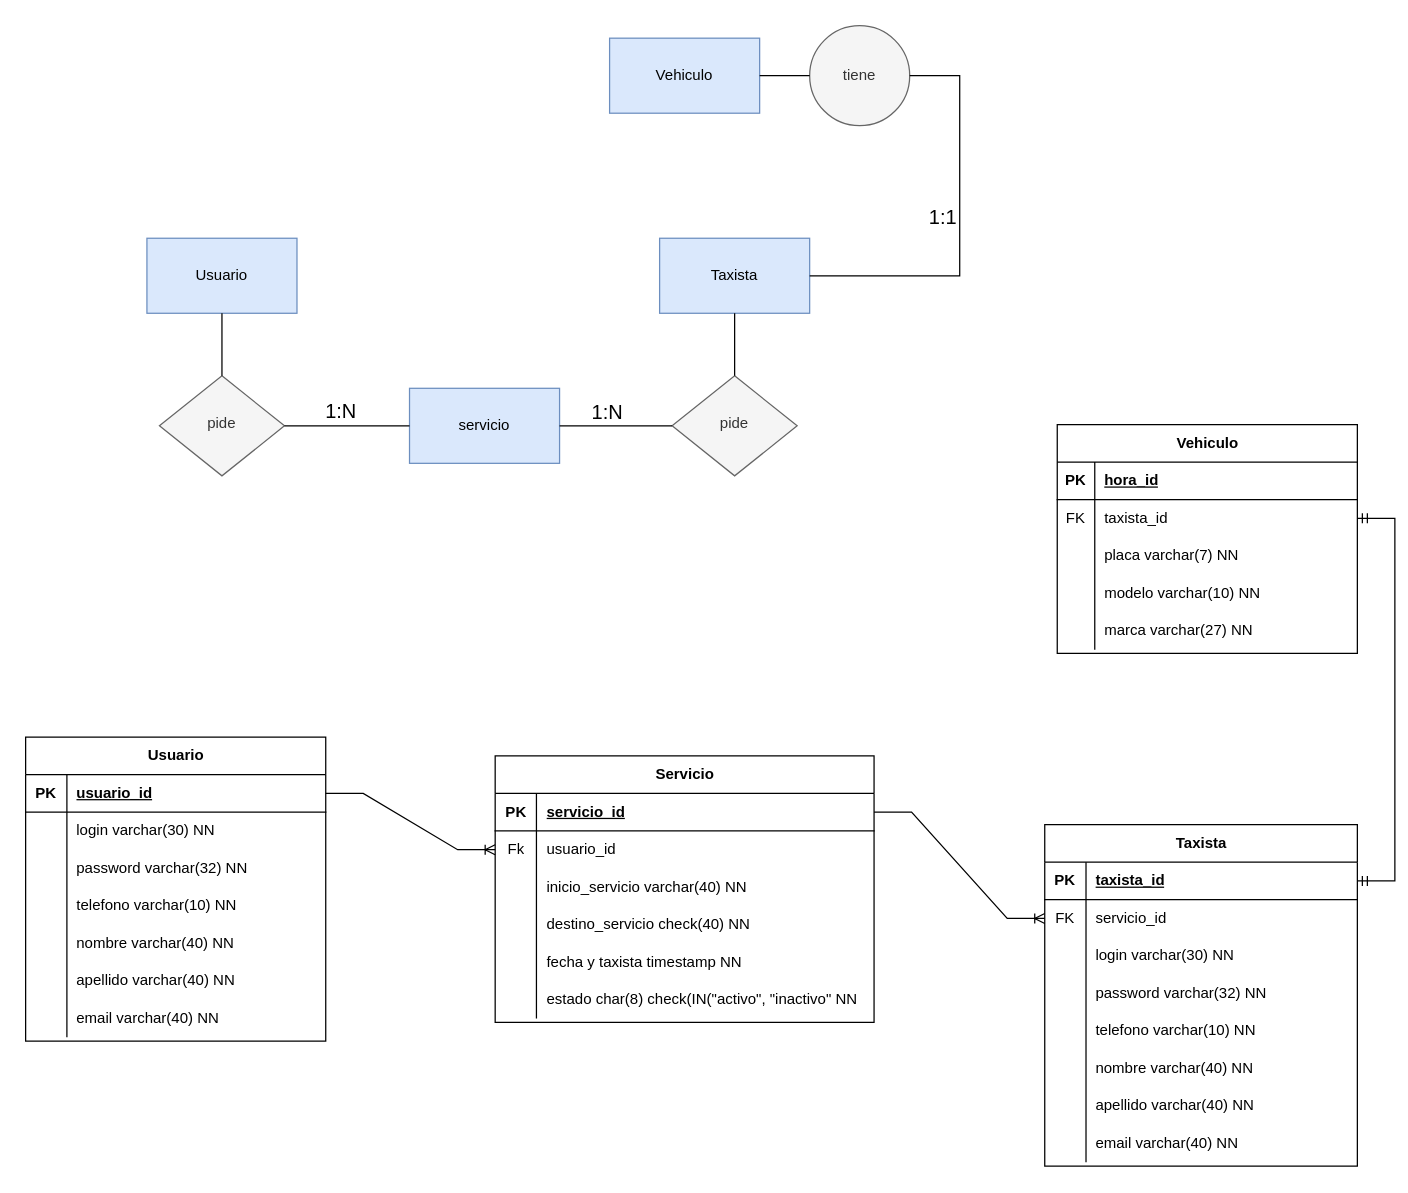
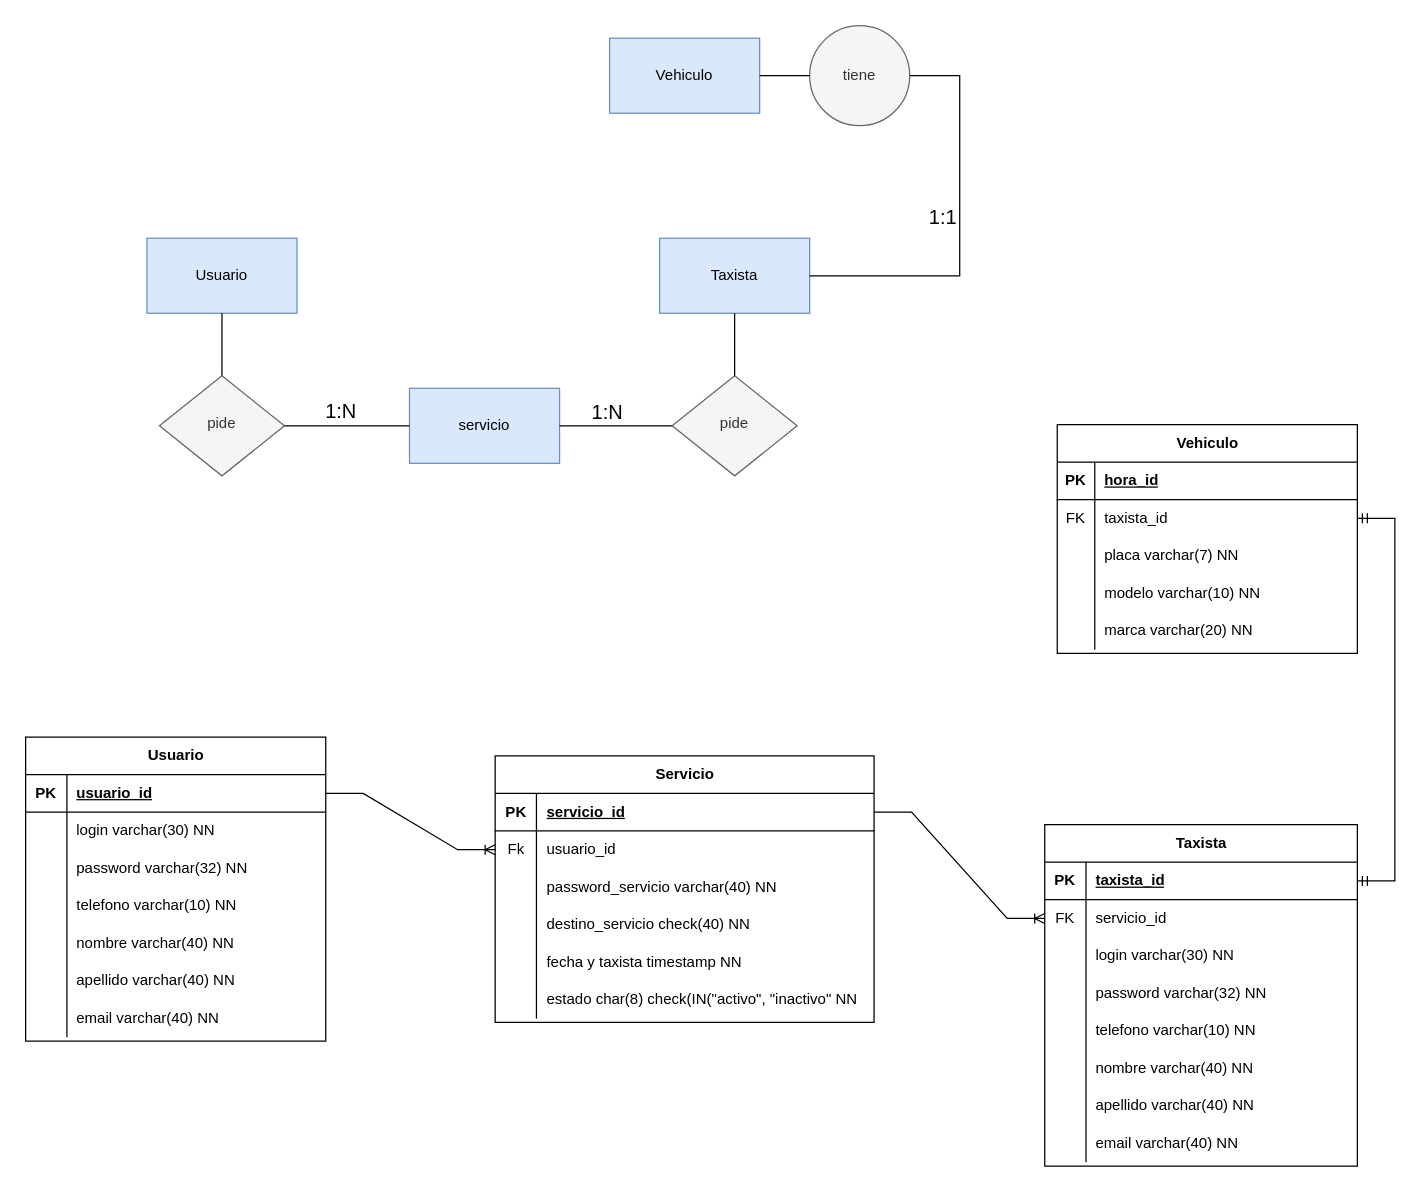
- <mxCell id="82" value="marca varchar(27) NN" style="shape=partialRectangle;connectable=0;fillColor=none;top=0;left=0;bottom=0;right=0;align=left;spacingLeft=6;overflow=hidden;whiteSpace=wrap;html=1;" parent="80" vertex="1"><mxGeometry x="30" width="210" height="30" as="geometry"><mxRectangle width="210" height="30" as="alternateBounds" /></mxGeometry></mxCell>
+ <mxCell id="82" value="marca varchar(20) NN" style="shape=partialRectangle;connectable=0;fillColor=none;top=0;left=0;bottom=0;right=0;align=left;spacingLeft=6;overflow=hidden;whiteSpace=wrap;html=1;" parent="80" vertex="1"><mxGeometry x="30" width="210" height="30" as="geometry"><mxRectangle width="210" height="30" as="alternateBounds" /></mxGeometry></mxCell>
- <mxCell id="92" value="inicio_servicio varchar(40) NN" style="shape=partialRectangle;connectable=0;fillColor=none;top=0;left=0;bottom=0;right=0;align=left;spacingLeft=6;overflow=hidden;whiteSpace=wrap;html=1;" parent="90" vertex="1"><mxGeometry x="33" width="270" height="30" as="geometry"><mxRectangle width="270" height="30" as="alternateBounds" /></mxGeometry></mxCell>
+ <mxCell id="92" value="password_servicio varchar(40) NN" style="shape=partialRectangle;connectable=0;fillColor=none;top=0;left=0;bottom=0;right=0;align=left;spacingLeft=6;overflow=hidden;whiteSpace=wrap;html=1;" parent="90" vertex="1"><mxGeometry x="33" width="270" height="30" as="geometry"><mxRectangle width="270" height="30" as="alternateBounds" /></mxGeometry></mxCell>
